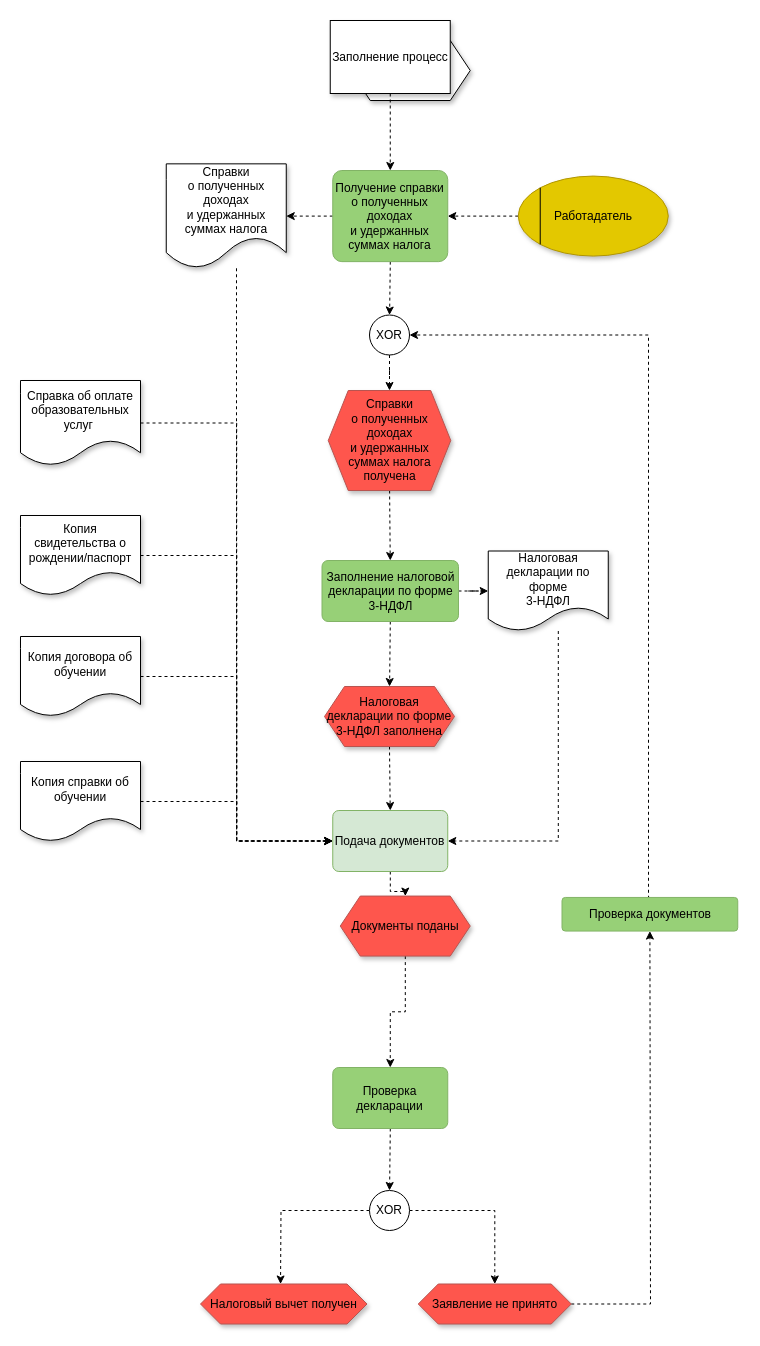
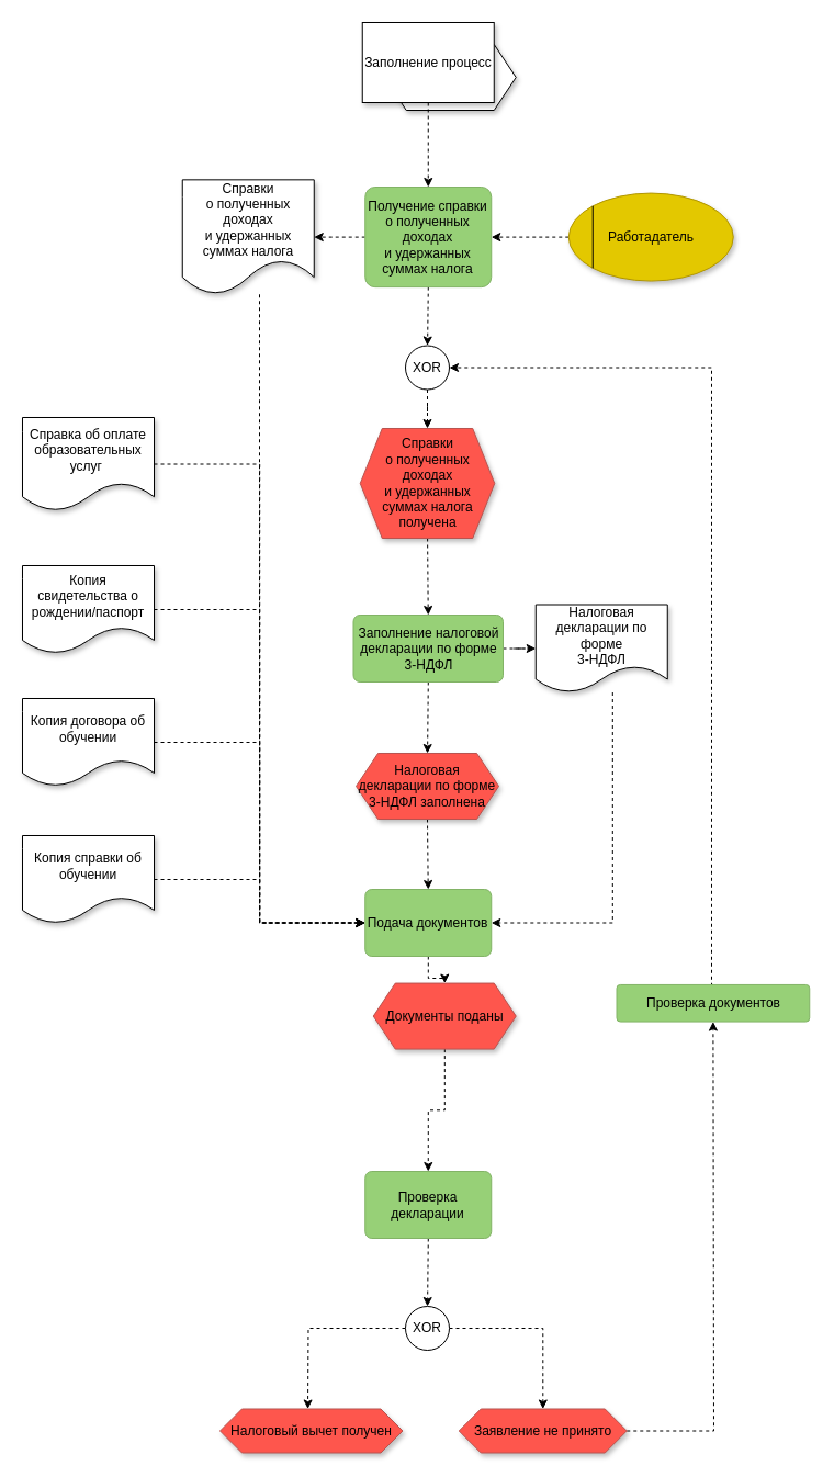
- <mxCell id="21" value="Подача документов" style="rounded=1;arcSize=10;whiteSpace=wrap;html=1;align=center;fillColor=#d5e8d4;strokeColor=#82b366;" parent="1" vertex="1"><mxGeometry x="332.25" y="810" width="115" height="61" as="geometry" /></mxCell>
+ <mxCell id="21" value="Подача документов" style="rounded=1;arcSize=10;whiteSpace=wrap;html=1;align=center;fillColor=#97D077;strokeColor=#82b366;" parent="1" vertex="1"><mxGeometry x="332.25" y="810" width="115" height="61" as="geometry" /></mxCell>
